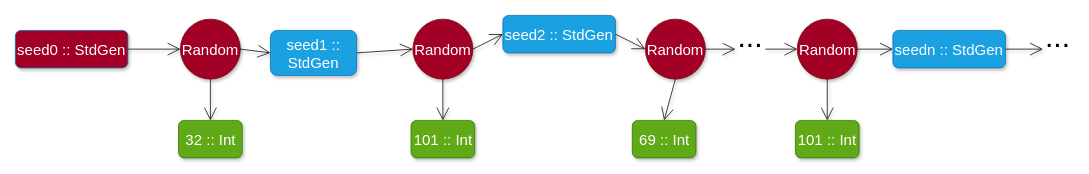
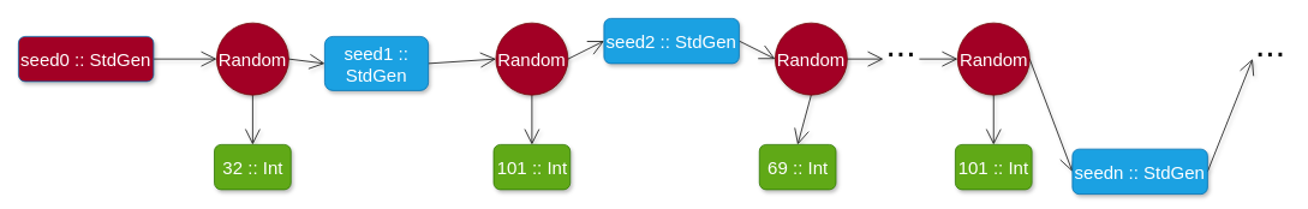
- <mxCell id="22" value="&lt;font style=&quot;font-size: 20px&quot;&gt;seedn :: StdGen&lt;/font&gt;" style="rounded=1;whiteSpace=wrap;html=1;shadow=1;fillColor=#1ba1e2;strokeColor=#006EAF;fontColor=#ffffff;" vertex="1" parent="1"><mxGeometry x="1190" y="40" width="150" height="50" as="geometry" /></mxCell>
+ <mxCell id="22" value="&lt;font style=&quot;font-size: 20px&quot;&gt;seedn :: StdGen&lt;/font&gt;" style="rounded=1;whiteSpace=wrap;html=1;shadow=1;fillColor=#1ba1e2;strokeColor=#006EAF;fontColor=#ffffff;" vertex="1" parent="1"><mxGeometry x="1190" y="165" width="150" height="50" as="geometry" /></mxCell>
